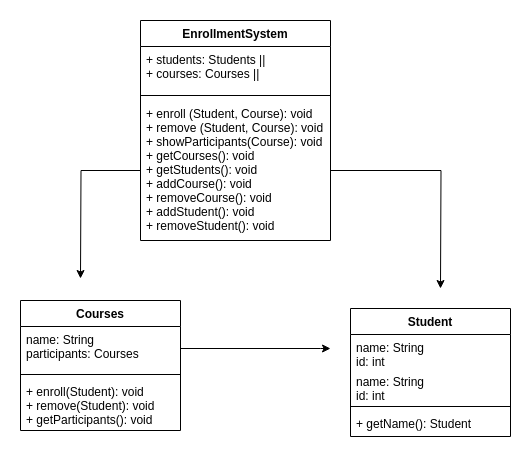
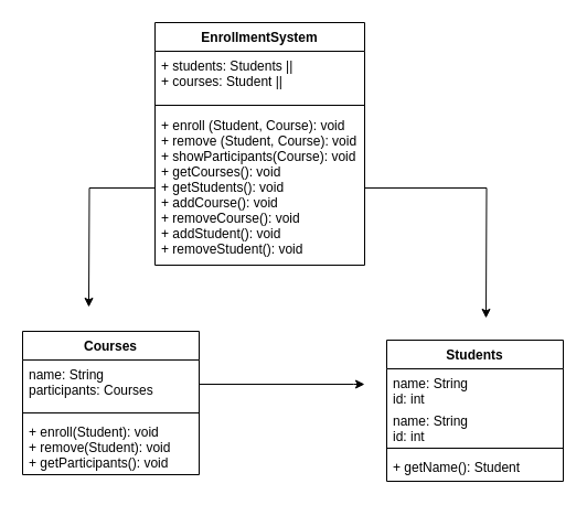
- <mxCell id="3" value="+ students: Students ||&#10;+ courses: Courses ||" style="text;strokeColor=none;fillColor=none;align=left;verticalAlign=top;spacingLeft=4;spacingRight=4;overflow=hidden;rotatable=0;points=[[0,0.5],[1,0.5]];portConstraint=eastwest;" vertex="1" parent="2"><mxGeometry y="26" width="190" height="44" as="geometry" /></mxCell>
+ <mxCell id="3" value="+ students: Students ||&#10;+ courses: Student ||" style="text;strokeColor=none;fillColor=none;align=left;verticalAlign=top;spacingLeft=4;spacingRight=4;overflow=hidden;rotatable=0;points=[[0,0.5],[1,0.5]];portConstraint=eastwest;" vertex="1" parent="2"><mxGeometry y="26" width="190" height="44" as="geometry" /></mxCell>
- <mxCell id="11" value="Student" style="swimlane;fontStyle=1;align=center;verticalAlign=top;childLayout=stackLayout;horizontal=1;startSize=26;horizontalStack=0;resizeParent=1;resizeParentMax=0;resizeLast=0;collapsible=1;marginBottom=0;" vertex="1" parent="1"><mxGeometry x="350" y="308" width="160" height="128" as="geometry" /></mxCell>
+ <mxCell id="11" value="Students" style="swimlane;fontStyle=1;align=center;verticalAlign=top;childLayout=stackLayout;horizontal=1;startSize=26;horizontalStack=0;resizeParent=1;resizeParentMax=0;resizeLast=0;collapsible=1;marginBottom=0;" vertex="1" parent="1"><mxGeometry x="350" y="308" width="160" height="128" as="geometry" /></mxCell>
